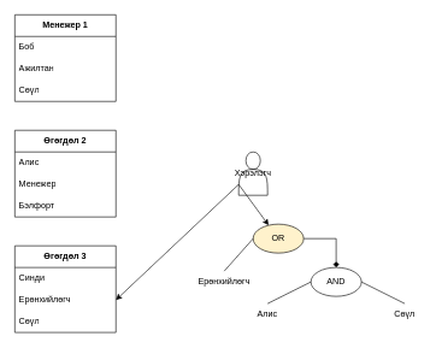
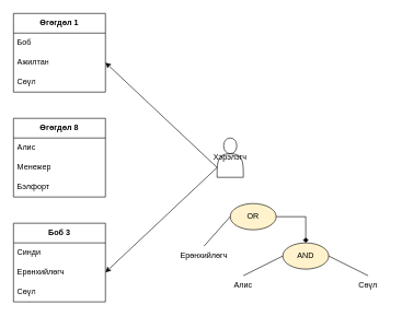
- <mxCell id="3" value="&lt;b&gt;Менежер 1&lt;/b&gt;" style="swimlane;fontStyle=0;childLayout=stackLayout;horizontal=1;startSize=30;horizontalStack=0;resizeParent=1;resizeParentMax=0;resizeLast=0;collapsible=1;marginBottom=0;whiteSpace=wrap;html=1;" vertex="1" parent="1"><mxGeometry x="20" y="20" width="140" height="120" as="geometry" /></mxCell>
+ <mxCell id="3" value="&lt;b&gt;Өгөгдөл 1&lt;/b&gt;" style="swimlane;fontStyle=0;childLayout=stackLayout;horizontal=1;startSize=30;horizontalStack=0;resizeParent=1;resizeParentMax=0;resizeLast=0;collapsible=1;marginBottom=0;whiteSpace=wrap;html=1;" vertex="1" parent="1"><mxGeometry x="20" y="20" width="140" height="120" as="geometry" /></mxCell>
- <mxCell id="7" value="&lt;b&gt;Өгөгдөл 2&lt;/b&gt;" style="swimlane;fontStyle=0;childLayout=stackLayout;horizontal=1;startSize=30;horizontalStack=0;resizeParent=1;resizeParentMax=0;resizeLast=0;collapsible=1;marginBottom=0;whiteSpace=wrap;html=1;" vertex="1" parent="1"><mxGeometry x="20" y="180" width="140" height="120" as="geometry" /></mxCell>
+ <mxCell id="7" value="&lt;b&gt;Өгөгдөл 8&lt;/b&gt;" style="swimlane;fontStyle=0;childLayout=stackLayout;horizontal=1;startSize=30;horizontalStack=0;resizeParent=1;resizeParentMax=0;resizeLast=0;collapsible=1;marginBottom=0;whiteSpace=wrap;html=1;" vertex="1" parent="1"><mxGeometry x="20" y="180" width="140" height="120" as="geometry" /></mxCell>
- <mxCell id="15" value="" style="endArrow=classic;html=1;rounded=0;exitX=0;exitY=0.75;exitDx=0;exitDy=0;" edge="1" parent="1" source="2" target="18"><mxGeometry width="50" height="50" relative="1" as="geometry"><mxPoint x="290" y="240" as="sourcePoint" /><mxPoint x="180" y="80" as="targetPoint" /></mxGeometry></mxCell>
+ <mxCell id="15" value="" style="endArrow=classic;html=1;rounded=0;entryX=1;entryY=0.5;entryDx=0;entryDy=0;exitX=0;exitY=0.75;exitDx=0;exitDy=0;" edge="1" parent="1" source="2" target="5"><mxGeometry width="50" height="50" relative="1" as="geometry"><mxPoint x="290" y="240" as="sourcePoint" /><mxPoint x="180" y="80" as="targetPoint" /></mxGeometry></mxCell>
- <mxCell id="11" value="&lt;b&gt;Өгөгдөл 3&lt;br&gt;&lt;/b&gt;" style="swimlane;fontStyle=0;childLayout=stackLayout;horizontal=1;startSize=30;horizontalStack=0;resizeParent=1;resizeParentMax=0;resizeLast=0;collapsible=1;marginBottom=0;whiteSpace=wrap;html=1;" vertex="1" parent="1"><mxGeometry x="20" y="340" width="140" height="120" as="geometry" /></mxCell>
+ <mxCell id="11" value="&lt;b&gt;Боб 3&lt;br&gt;&lt;/b&gt;" style="swimlane;fontStyle=0;childLayout=stackLayout;horizontal=1;startSize=30;horizontalStack=0;resizeParent=1;resizeParentMax=0;resizeLast=0;collapsible=1;marginBottom=0;whiteSpace=wrap;html=1;" vertex="1" parent="1"><mxGeometry x="20" y="340" width="140" height="120" as="geometry" /></mxCell>
- <mxCell id="19" value="AND" style="ellipse;whiteSpace=wrap;html=1;" vertex="1" parent="1"><mxGeometry x="430" y="370" width="70" height="40" as="geometry" /></mxCell>
+ <mxCell id="19" value="AND" style="ellipse;whiteSpace=wrap;html=1;fillColor=#fff2cc;" vertex="1" parent="1"><mxGeometry x="430" y="370" width="70" height="40" as="geometry" /></mxCell>
